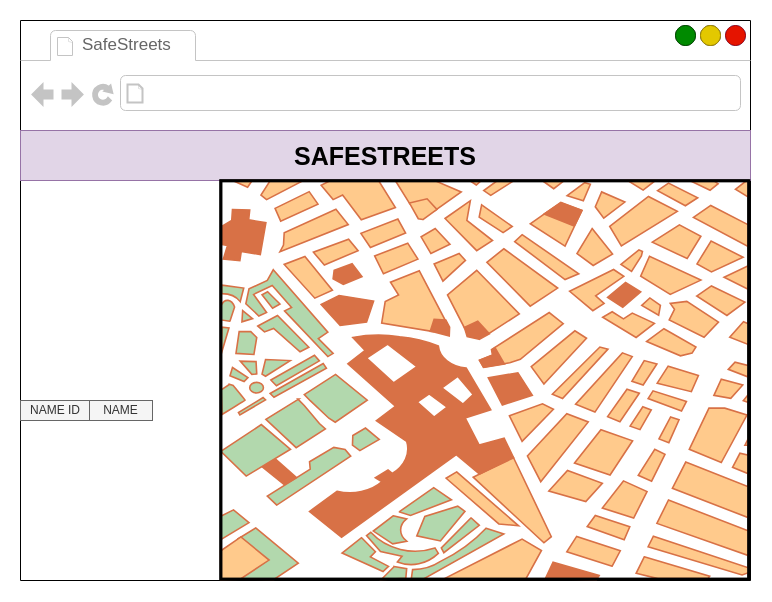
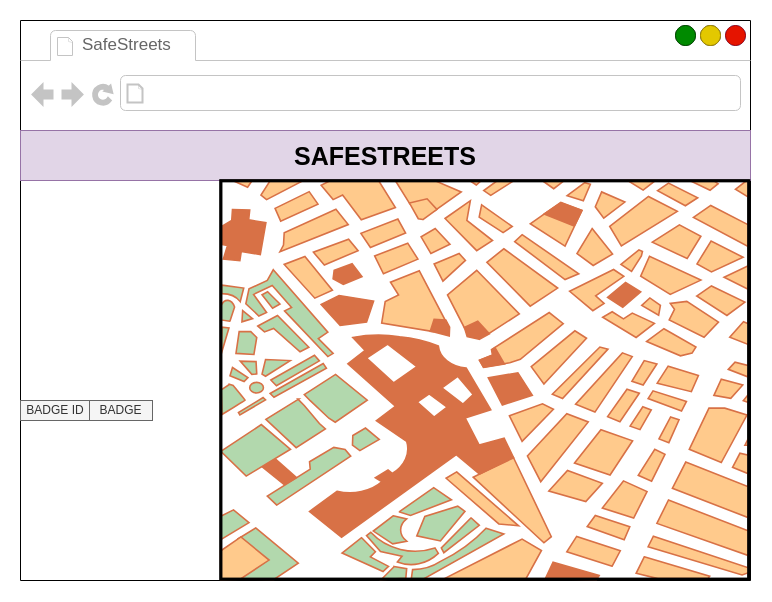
- <mxCell id="18" value="NAME ID" style="text;html=1;align=center;verticalAlign=middle;whiteSpace=wrap;rounded=0;fillColor=#f5f5f5;strokeColor=#666666;fontColor=#333333;" vertex="1" parent="2"><mxGeometry y="380" width="70" height="20" as="geometry" /></mxCell>
+ <mxCell id="18" value="BADGE ID" style="text;html=1;align=center;verticalAlign=middle;whiteSpace=wrap;rounded=0;fillColor=#f5f5f5;strokeColor=#666666;fontColor=#333333;" vertex="1" parent="2"><mxGeometry y="380" width="70" height="20" as="geometry" /></mxCell>
- <mxCell id="19" value="NAME" style="text;html=1;align=center;verticalAlign=middle;whiteSpace=wrap;rounded=0;fillColor=#f5f5f5;strokeColor=#666666;fontColor=#333333;" vertex="1" parent="2"><mxGeometry x="69" y="380" width="63" height="20" as="geometry" /></mxCell>
+ <mxCell id="19" value="BADGE" style="text;html=1;align=center;verticalAlign=middle;whiteSpace=wrap;rounded=0;fillColor=#f5f5f5;strokeColor=#666666;fontColor=#333333;" vertex="1" parent="2"><mxGeometry x="69" y="380" width="63" height="20" as="geometry" /></mxCell>
